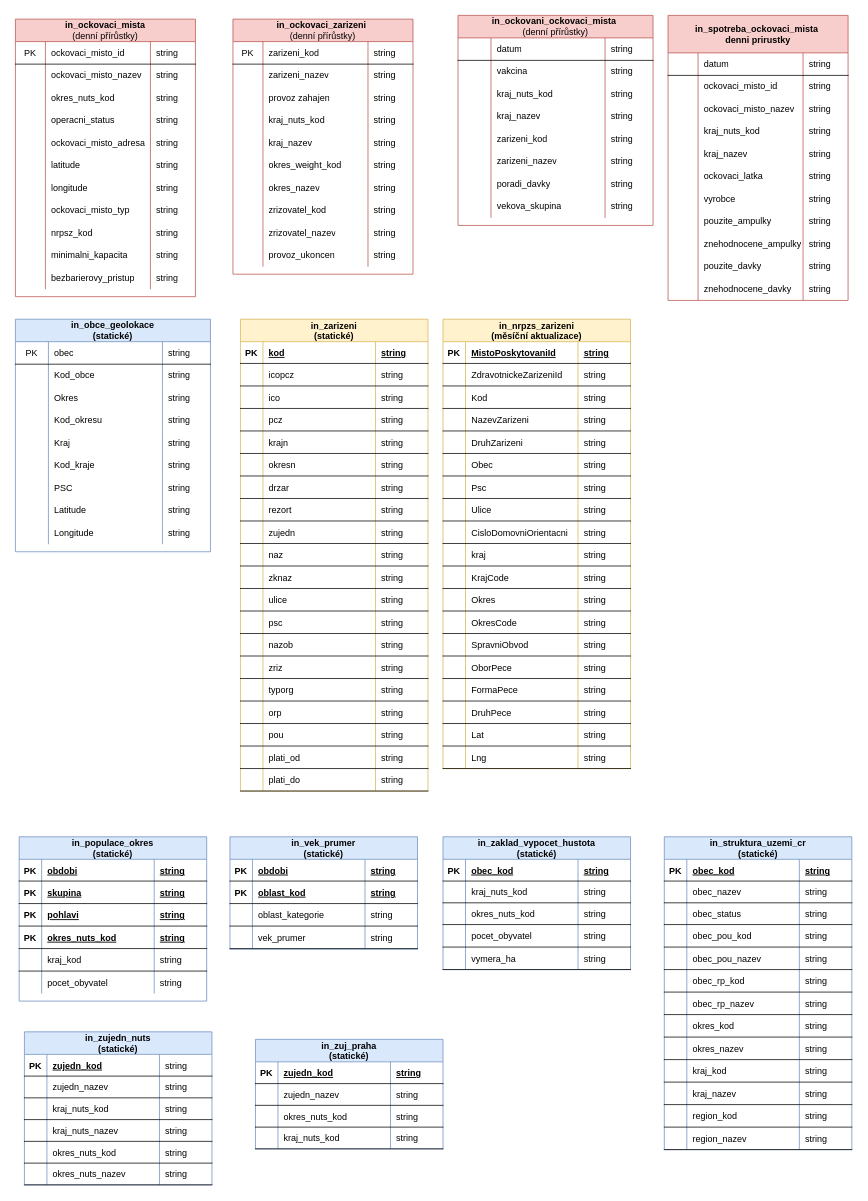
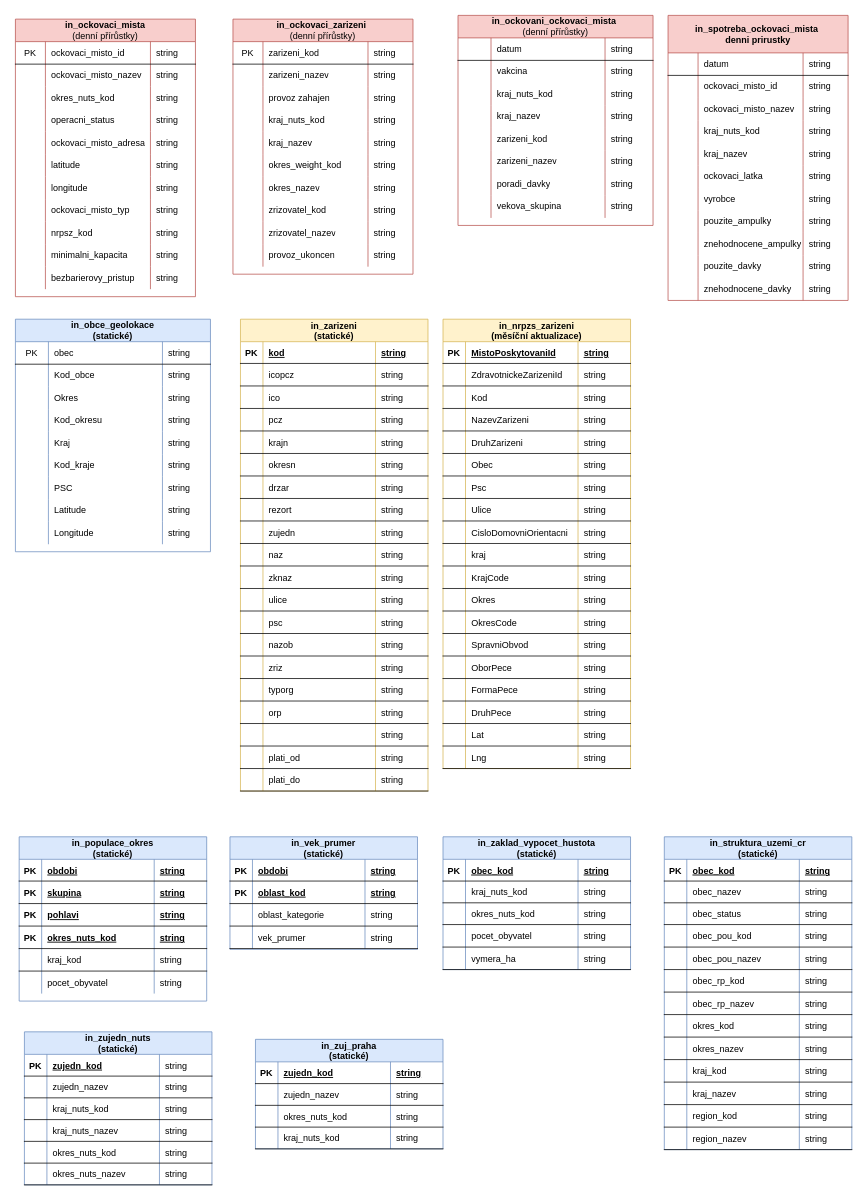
- <mxCell id="237" value="pou" style="shape=partialRectangle;connectable=0;fillColor=none;top=0;left=0;bottom=0;right=0;align=left;spacingLeft=6;fontStyle=0;overflow=hidden;" parent="235" vertex="1"><mxGeometry x="30" width="150" height="30" as="geometry" /></mxCell>
